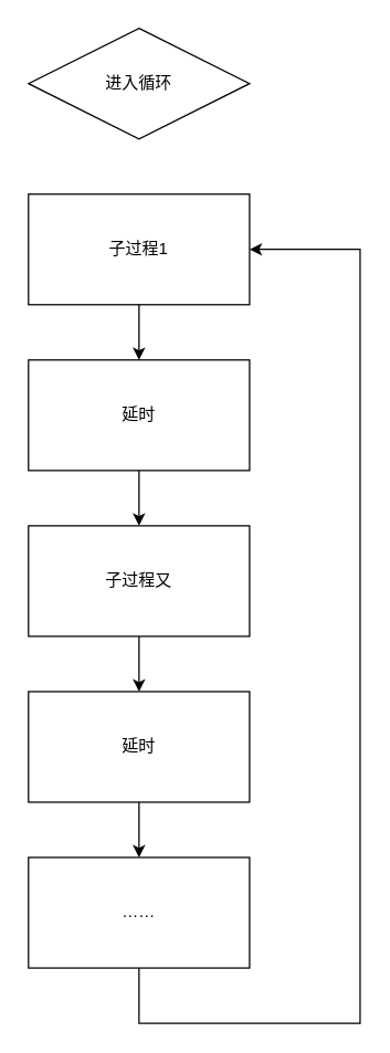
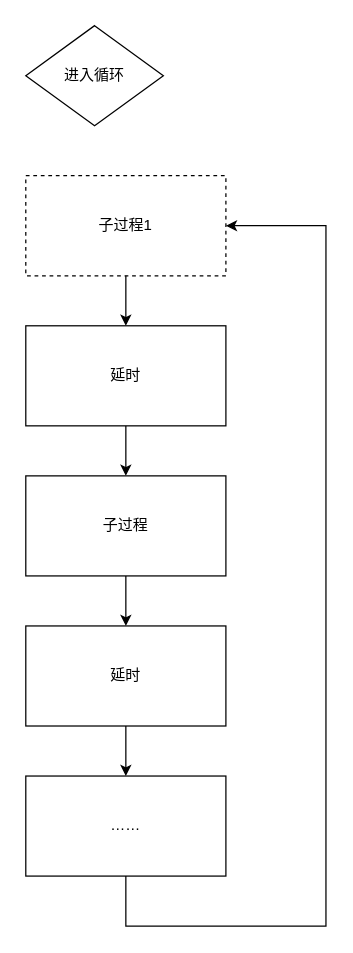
- <mxCell id="4" value="进入循环" style="rhombus;whiteSpace=wrap;html=1;" vertex="1" parent="1"><mxGeometry x="20" y="20" width="160" height="80" as="geometry" /></mxCell>
+ <mxCell id="4" value="进入循环" style="rhombus;whiteSpace=wrap;html=1;" vertex="1" parent="1"><mxGeometry x="20" y="20" width="110" height="80" as="geometry" /></mxCell>
- <mxCell id="3" value="子过程1" style="rounded=0;whiteSpace=wrap;html=1;" vertex="1" parent="1"><mxGeometry x="20" y="140" width="160" height="80" as="geometry" /></mxCell>
+ <mxCell id="3" value="子过程1" style="rounded=0;whiteSpace=wrap;html=1;dashed=1;" vertex="1" parent="1"><mxGeometry x="20" y="140" width="160" height="80" as="geometry" /></mxCell>
- <mxCell id="8" value="子过程又" style="whiteSpace=wrap;html=1;" vertex="1" parent="1"><mxGeometry x="20" y="380" width="160" height="80" as="geometry" /></mxCell>
+ <mxCell id="8" value="子过程" style="whiteSpace=wrap;html=1;" vertex="1" parent="1"><mxGeometry x="20" y="380" width="160" height="80" as="geometry" /></mxCell>
